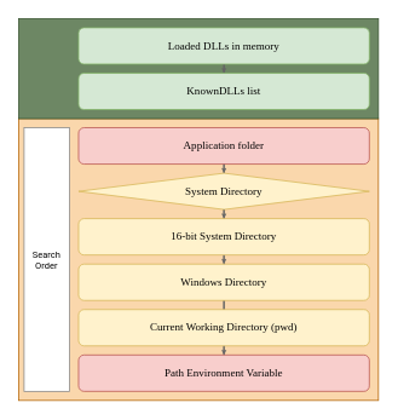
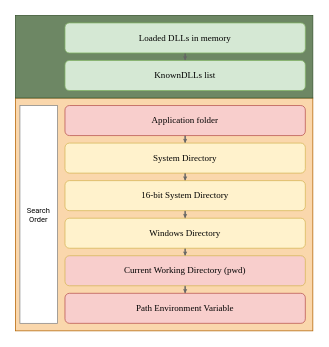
- <mxCell id="10" value="System Directory" style="rhombus;whiteSpace=wrap;html=1;fillColor=#fff2cc;strokeColor=#d6b656;fontFamily=Cabin;spacing=4;spacingTop=4;spacingBottom=4;spacingRight=4;spacingLeft=4;" vertex="1" parent="1"><mxGeometry x="86" y="190" width="320" height="40" as="geometry" /></mxCell>
+ <mxCell id="10" value="System Directory" style="rounded=1;whiteSpace=wrap;html=1;fillColor=#fff2cc;strokeColor=#d6b656;fontFamily=Cabin;spacing=4;spacingTop=4;spacingBottom=4;spacingRight=4;spacingLeft=4;" vertex="1" parent="1"><mxGeometry x="86" y="190" width="320" height="40" as="geometry" /></mxCell>
- <mxCell id="13" style="edgeStyle=orthogonalEdgeStyle;rounded=1;orthogonalLoop=1;jettySize=auto;html=1;entryX=0.5;entryY=0;entryDx=0;entryDy=0;fontSize=10;fillColor=#f5f5f5;strokeColor=#666666;endSize=3;endArrow=none;" edge="1" parent="1" source="14" target="16"><mxGeometry relative="1" as="geometry" /></mxCell>
+ <mxCell id="13" style="edgeStyle=orthogonalEdgeStyle;rounded=1;orthogonalLoop=1;jettySize=auto;html=1;entryX=0.5;entryY=0;entryDx=0;entryDy=0;fontSize=10;fillColor=#f5f5f5;strokeColor=#666666;endSize=3;" edge="1" parent="1" source="14" target="16"><mxGeometry relative="1" as="geometry" /></mxCell>
- <mxCell id="16" value="Current Working Directory (pwd)" style="rounded=1;whiteSpace=wrap;html=1;fillColor=#fff2cc;strokeColor=#d6b656;fontFamily=Cabin;spacing=4;spacingTop=4;spacingBottom=4;spacingRight=4;spacingLeft=4;" vertex="1" parent="1"><mxGeometry x="86" y="340" width="320" height="40" as="geometry" /></mxCell>
+ <mxCell id="16" value="Current Working Directory (pwd)" style="rounded=1;whiteSpace=wrap;html=1;fillColor=#f8cecc;strokeColor=#d6b656;fontFamily=Cabin;spacing=4;spacingTop=4;spacingBottom=4;spacingRight=4;spacingLeft=4;" vertex="1" parent="1"><mxGeometry x="86" y="340" width="320" height="40" as="geometry" /></mxCell>
